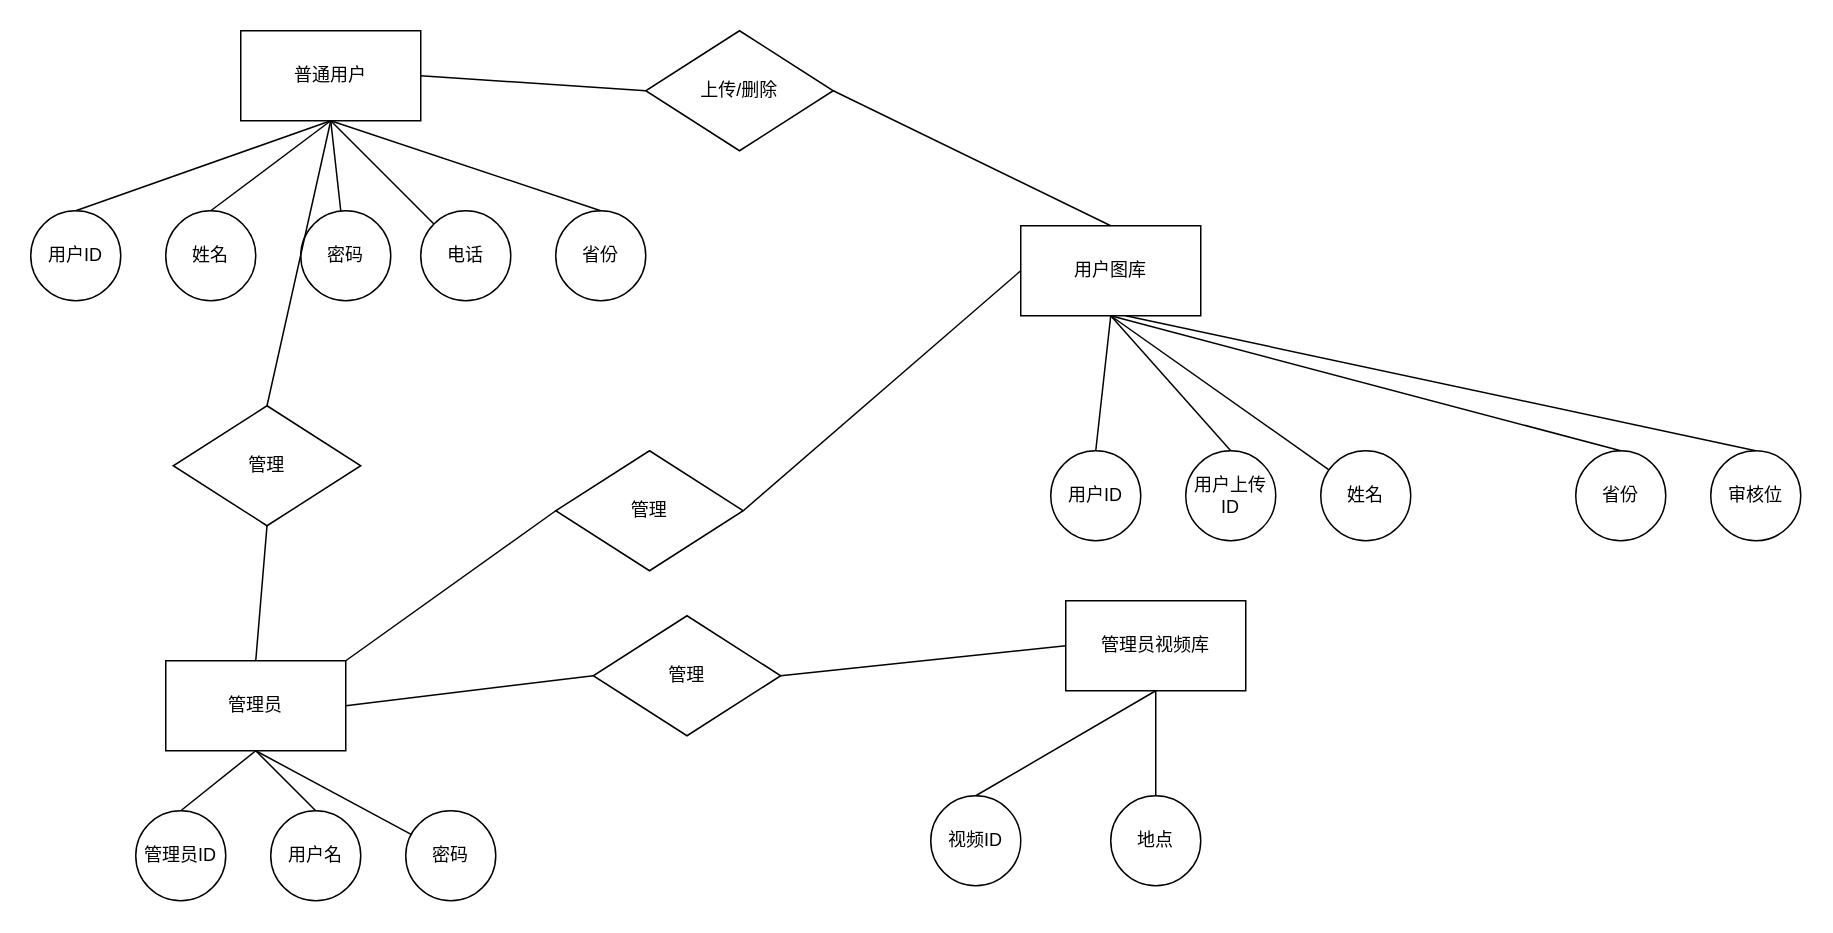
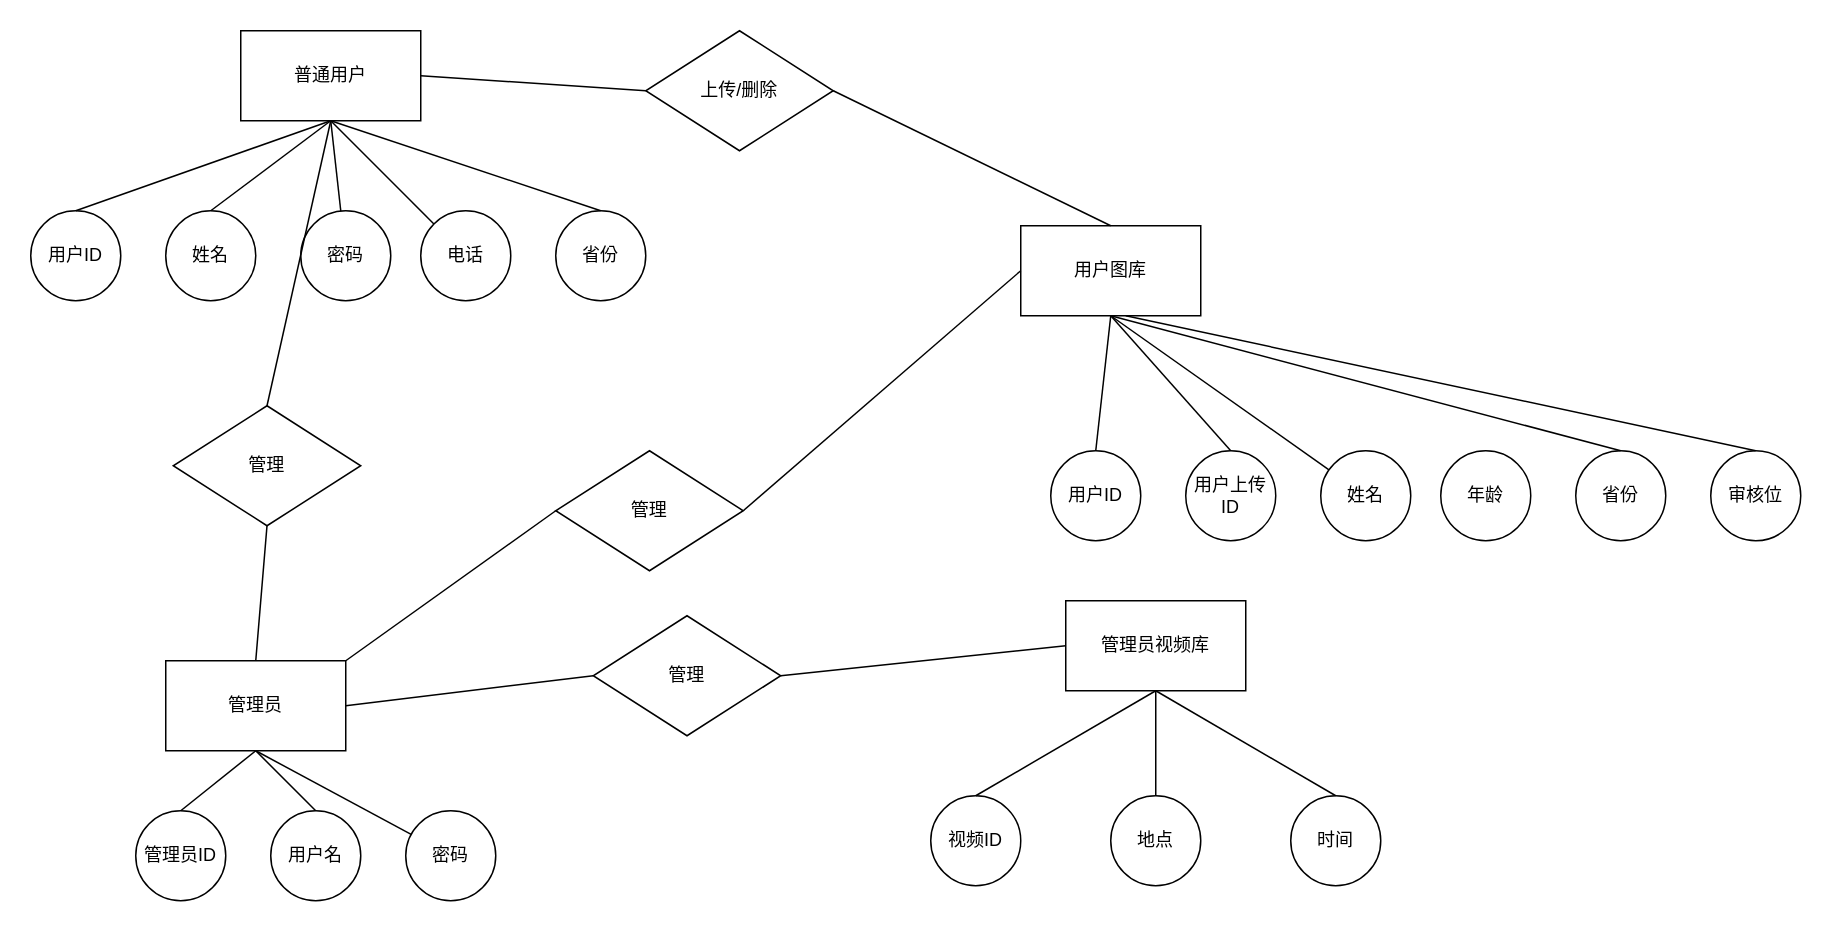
+ <mxCell id="17" value="年龄" style="ellipse;whiteSpace=wrap;html=1;" parent="1" vertex="1"><mxGeometry x="960" y="300" width="60" height="60" as="geometry" /></mxCell>
+ <mxCell id="36" value="" style="endArrow=none;html=1;rounded=0;exitX=0.5;exitY=0;exitDx=0;exitDy=0;entryX=0.5;entryY=1;entryDx=0;entryDy=0;" parent="1" source="33" target="30" edge="1"><mxGeometry width="50" height="50" relative="1" as="geometry"><mxPoint x="640" y="560" as="sourcePoint" /><mxPoint x="810" y="500" as="targetPoint" /></mxGeometry></mxCell>
+ <mxCell id="33" value="时间" style="ellipse;whiteSpace=wrap;html=1;" parent="1" vertex="1"><mxGeometry x="860" y="530" width="60" height="60" as="geometry" /></mxCell>
